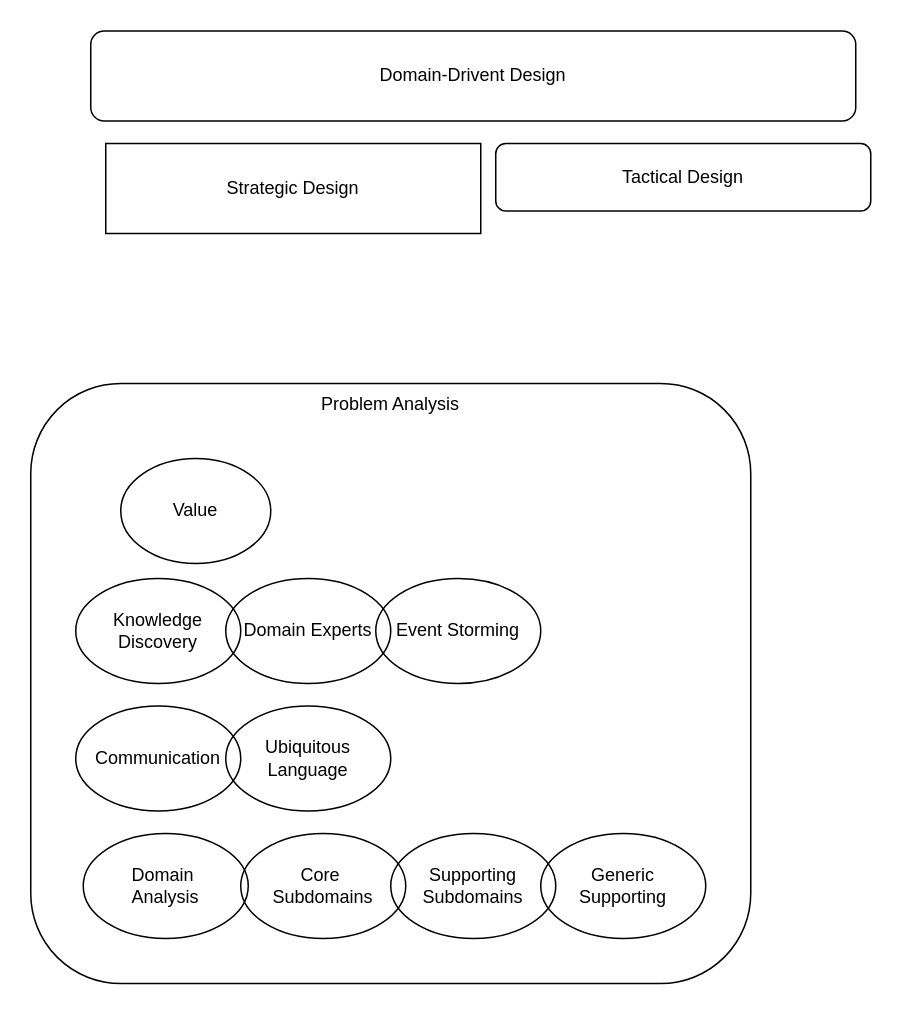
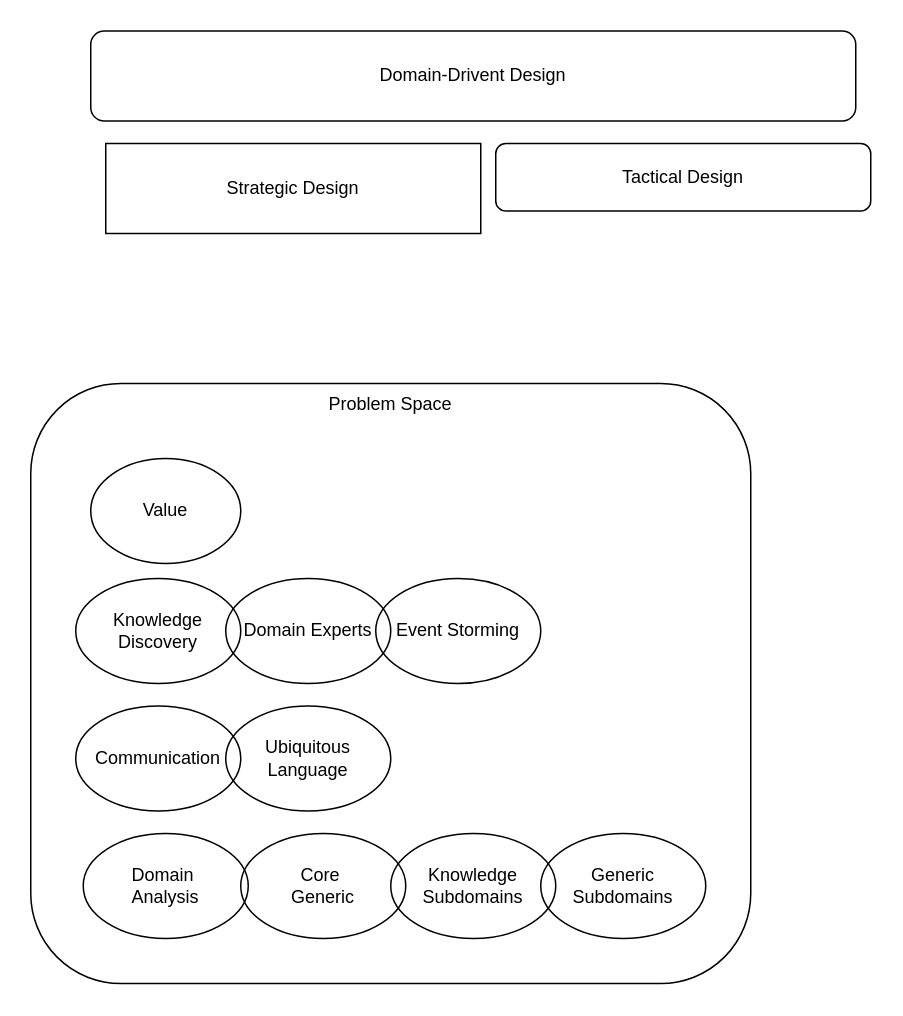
- <mxCell id="4" value="Problem Analysis" style="rounded=1;whiteSpace=wrap;html=1;verticalAlign=top;" vertex="1" parent="1"><mxGeometry x="20" y="255" width="480" height="400" as="geometry" /></mxCell>
+ <mxCell id="4" value="Problem Space" style="rounded=1;whiteSpace=wrap;html=1;verticalAlign=top;" vertex="1" parent="1"><mxGeometry x="20" y="255" width="480" height="400" as="geometry" /></mxCell>
- <mxCell id="5" value="Value" style="ellipse;whiteSpace=wrap;html=1;" vertex="1" parent="1"><mxGeometry x="80" y="305" width="100" height="70" as="geometry" /></mxCell>
+ <mxCell id="5" value="Value" style="ellipse;whiteSpace=wrap;html=1;" vertex="1" parent="1"><mxGeometry x="60" y="305" width="100" height="70" as="geometry" /></mxCell>
- <mxCell id="13" value="Core&amp;nbsp;&lt;div&gt;Subdomains&lt;/div&gt;" style="ellipse;whiteSpace=wrap;html=1;fillColor=none;" vertex="1" parent="1"><mxGeometry x="160" y="555" width="110" height="70" as="geometry" /></mxCell>
+ <mxCell id="13" value="Core&amp;nbsp;&lt;div&gt;Generic&lt;/div&gt;" style="ellipse;whiteSpace=wrap;html=1;fillColor=none;" vertex="1" parent="1"><mxGeometry x="160" y="555" width="110" height="70" as="geometry" /></mxCell>
- <mxCell id="14" value="Supporting&lt;div&gt;Subdomains&lt;/div&gt;" style="ellipse;whiteSpace=wrap;html=1;fillColor=none;" vertex="1" parent="1"><mxGeometry x="260" y="555" width="110" height="70" as="geometry" /></mxCell>
+ <mxCell id="14" value="Knowledge&lt;div&gt;Subdomains&lt;/div&gt;" style="ellipse;whiteSpace=wrap;html=1;fillColor=none;" vertex="1" parent="1"><mxGeometry x="260" y="555" width="110" height="70" as="geometry" /></mxCell>
- <mxCell id="15" value="Generic&lt;div&gt;Supporting&lt;/div&gt;" style="ellipse;whiteSpace=wrap;html=1;fillColor=none;" vertex="1" parent="1"><mxGeometry x="360" y="555" width="110" height="70" as="geometry" /></mxCell>
+ <mxCell id="15" value="Generic&lt;div&gt;Subdomains&lt;/div&gt;" style="ellipse;whiteSpace=wrap;html=1;fillColor=none;" vertex="1" parent="1"><mxGeometry x="360" y="555" width="110" height="70" as="geometry" /></mxCell>
